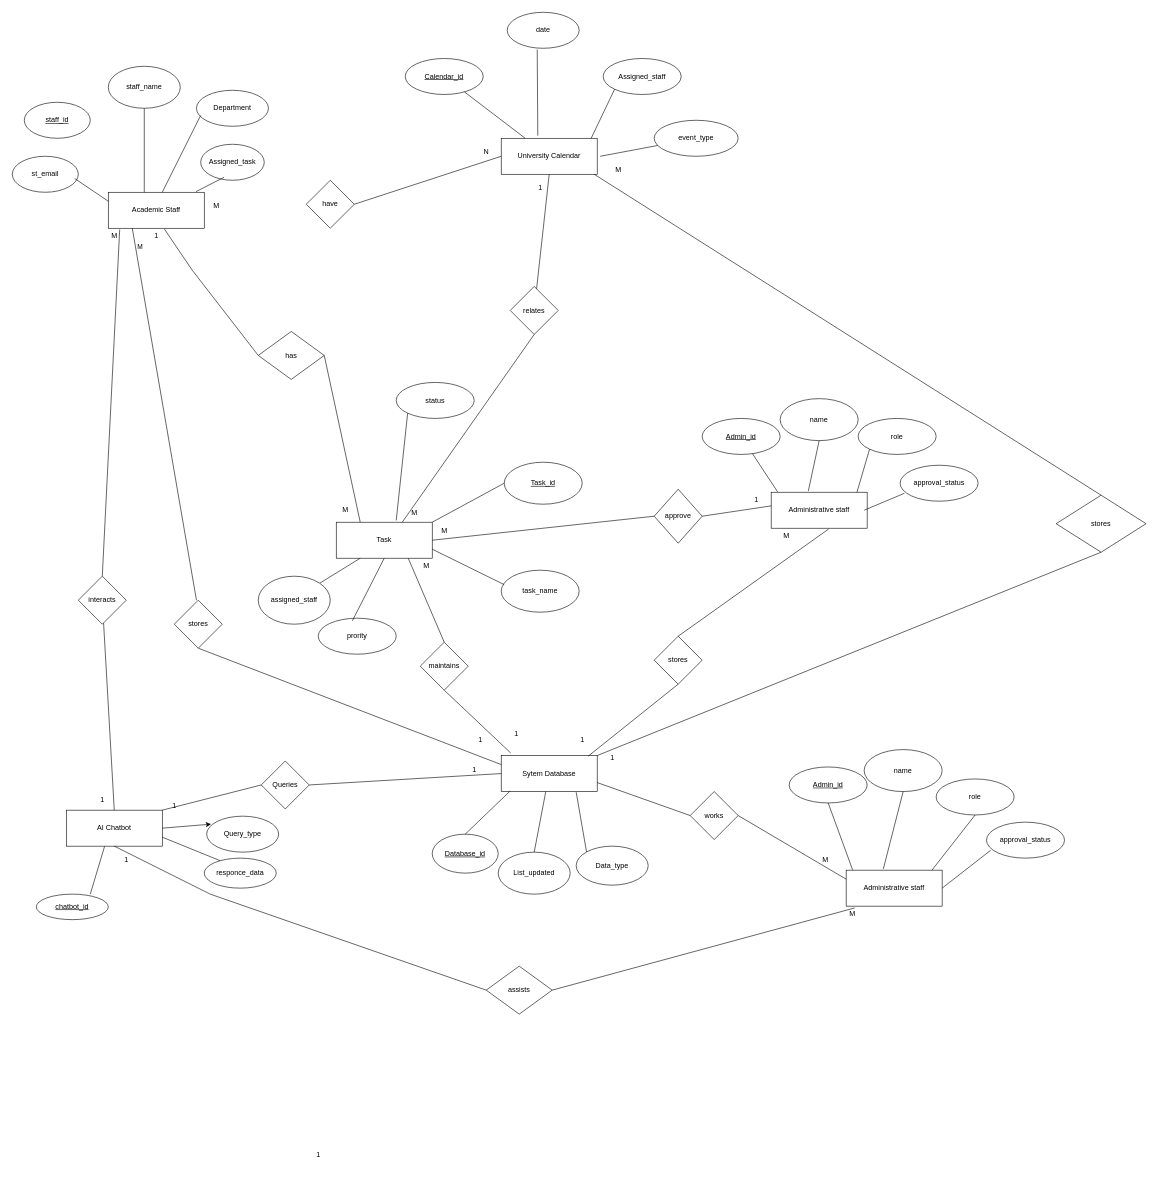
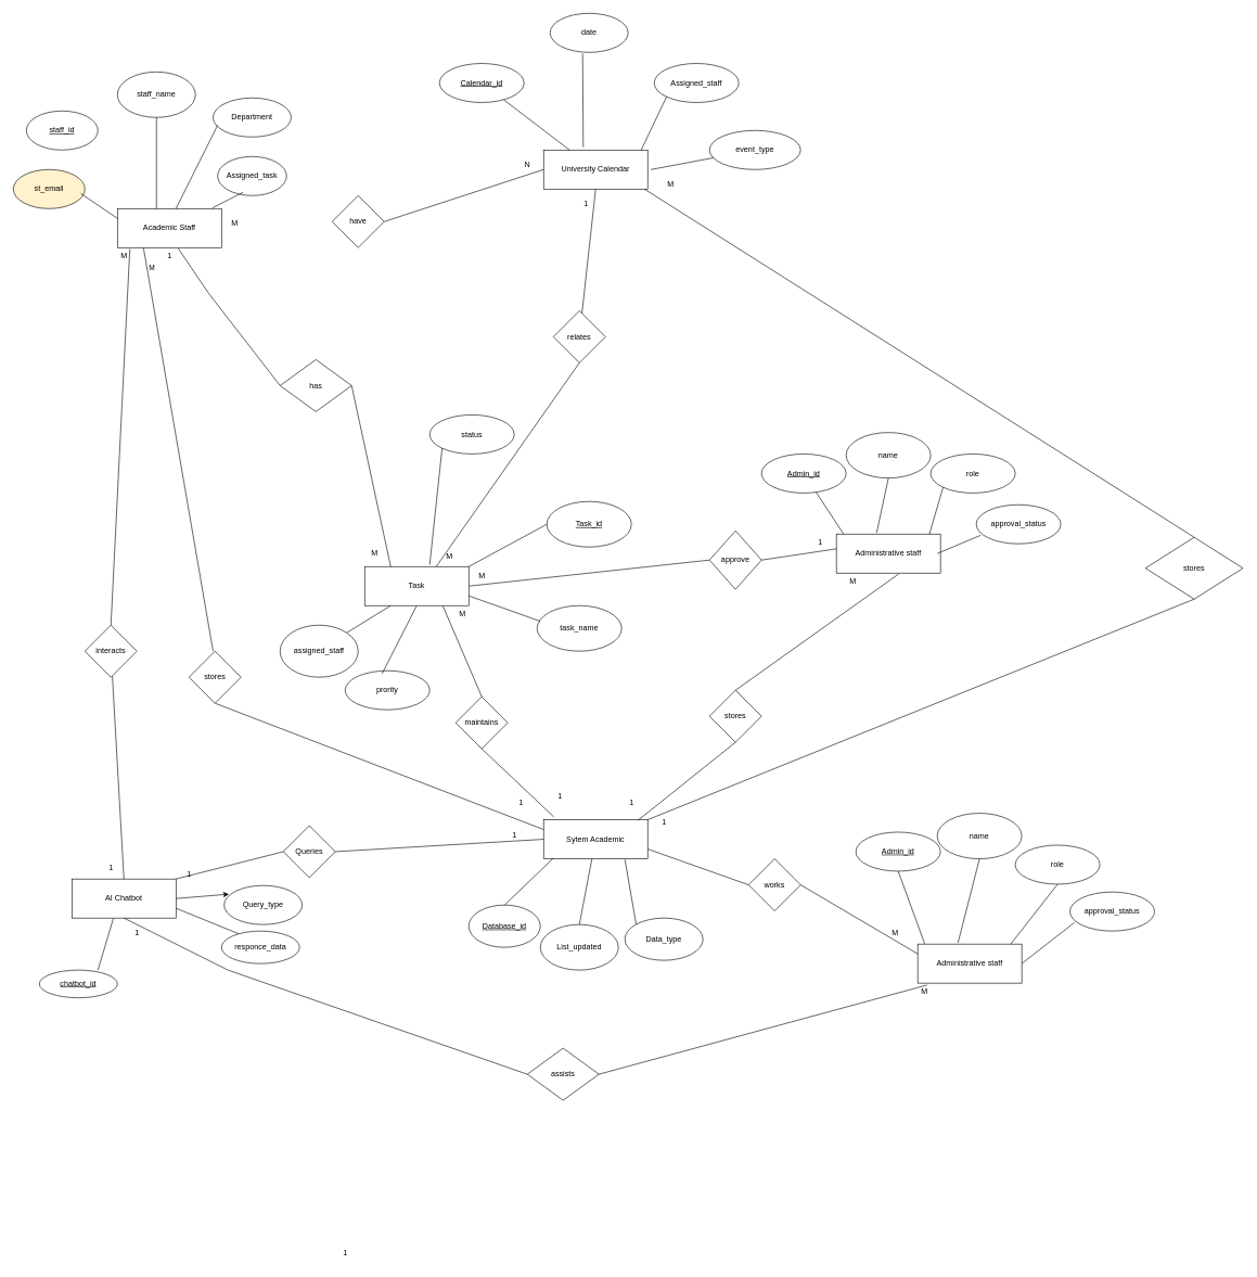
- <mxCell id="4" value="st_email" style="ellipse;whiteSpace=wrap;html=1;" vertex="1" parent="1"><mxGeometry x="20" y="260" width="110" height="60" as="geometry" /></mxCell>
+ <mxCell id="4" value="st_email" style="ellipse;whiteSpace=wrap;html=1;fillColor=#fff2cc;" vertex="1" parent="1"><mxGeometry x="20" y="260" width="110" height="60" as="geometry" /></mxCell>
- <mxCell id="14" value="task_name" style="ellipse;whiteSpace=wrap;html=1;" vertex="1" parent="1"><mxGeometry x="835" y="950" width="130" height="70" as="geometry" /></mxCell>
+ <mxCell id="14" value="task_name" style="ellipse;whiteSpace=wrap;html=1;" vertex="1" parent="1"><mxGeometry x="825" y="930" width="130" height="70" as="geometry" /></mxCell>
- <mxCell id="72" value="Sytem Database" style="rounded=0;whiteSpace=wrap;html=1;" vertex="1" parent="1"><mxGeometry x="835" y="1259" width="160" height="60" as="geometry" /></mxCell>
+ <mxCell id="72" value="Sytem Academic" style="rounded=0;whiteSpace=wrap;html=1;" vertex="1" parent="1"><mxGeometry x="835" y="1259" width="160" height="60" as="geometry" /></mxCell>
